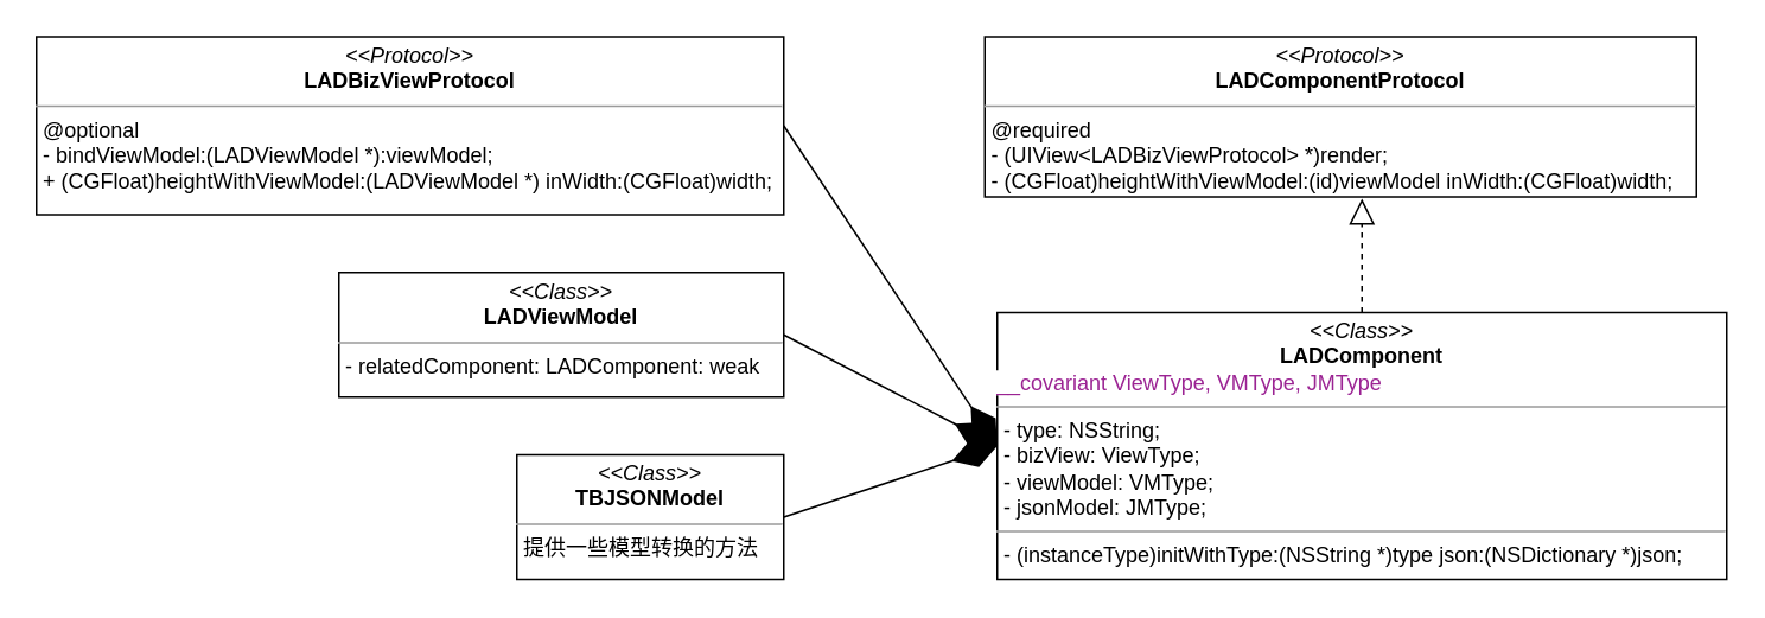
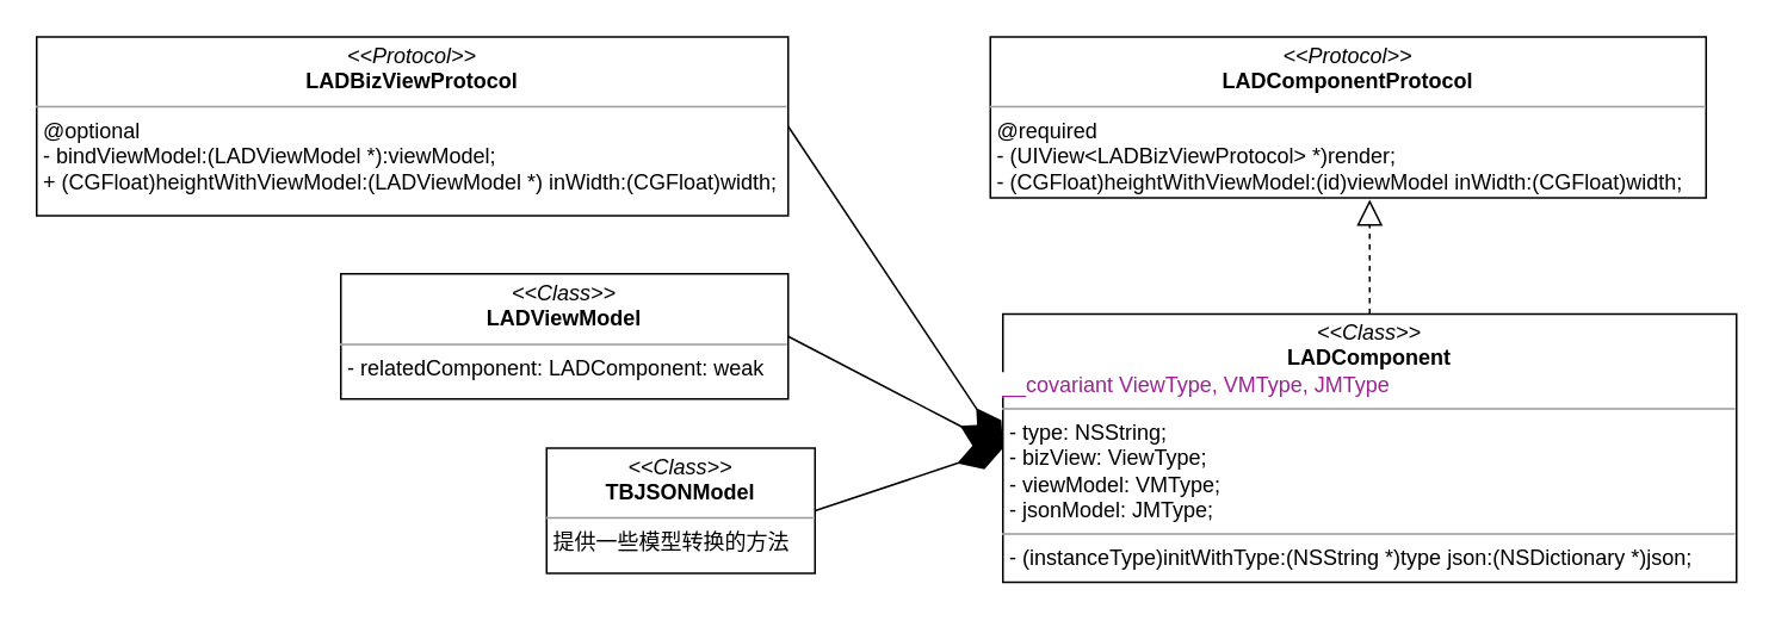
- <mxCell id="4" value="&lt;p style=&quot;margin: 0px ; margin-top: 4px ; text-align: center&quot;&gt;&lt;i&gt;&amp;lt;&amp;lt;Class&amp;gt;&amp;gt;&lt;/i&gt;&lt;br&gt;&lt;b&gt;TBJSONModel&lt;/b&gt;&lt;/p&gt;&lt;hr size=&quot;1&quot;&gt;&lt;p style=&quot;margin: 0px ; margin-left: 4px&quot;&gt;提供一些模型转换的方法&lt;/p&gt;" style="verticalAlign=top;align=left;overflow=fill;fontSize=12;fontFamily=Helvetica;html=1;" vertex="1" parent="1"><mxGeometry x="290" y="255" width="150" height="70" as="geometry" /></mxCell>
+ <mxCell id="4" value="&lt;p style=&quot;margin: 0px ; margin-top: 4px ; text-align: center&quot;&gt;&lt;i&gt;&amp;lt;&amp;lt;Class&amp;gt;&amp;gt;&lt;/i&gt;&lt;br&gt;&lt;b&gt;TBJSONModel&lt;/b&gt;&lt;/p&gt;&lt;hr size=&quot;1&quot;&gt;&lt;p style=&quot;margin: 0px ; margin-left: 4px&quot;&gt;提供一些模型转换的方法&lt;/p&gt;" style="verticalAlign=top;align=left;overflow=fill;fontSize=12;fontFamily=Helvetica;html=1;" vertex="1" parent="1"><mxGeometry x="305" y="250" width="150" height="70" as="geometry" /></mxCell>
